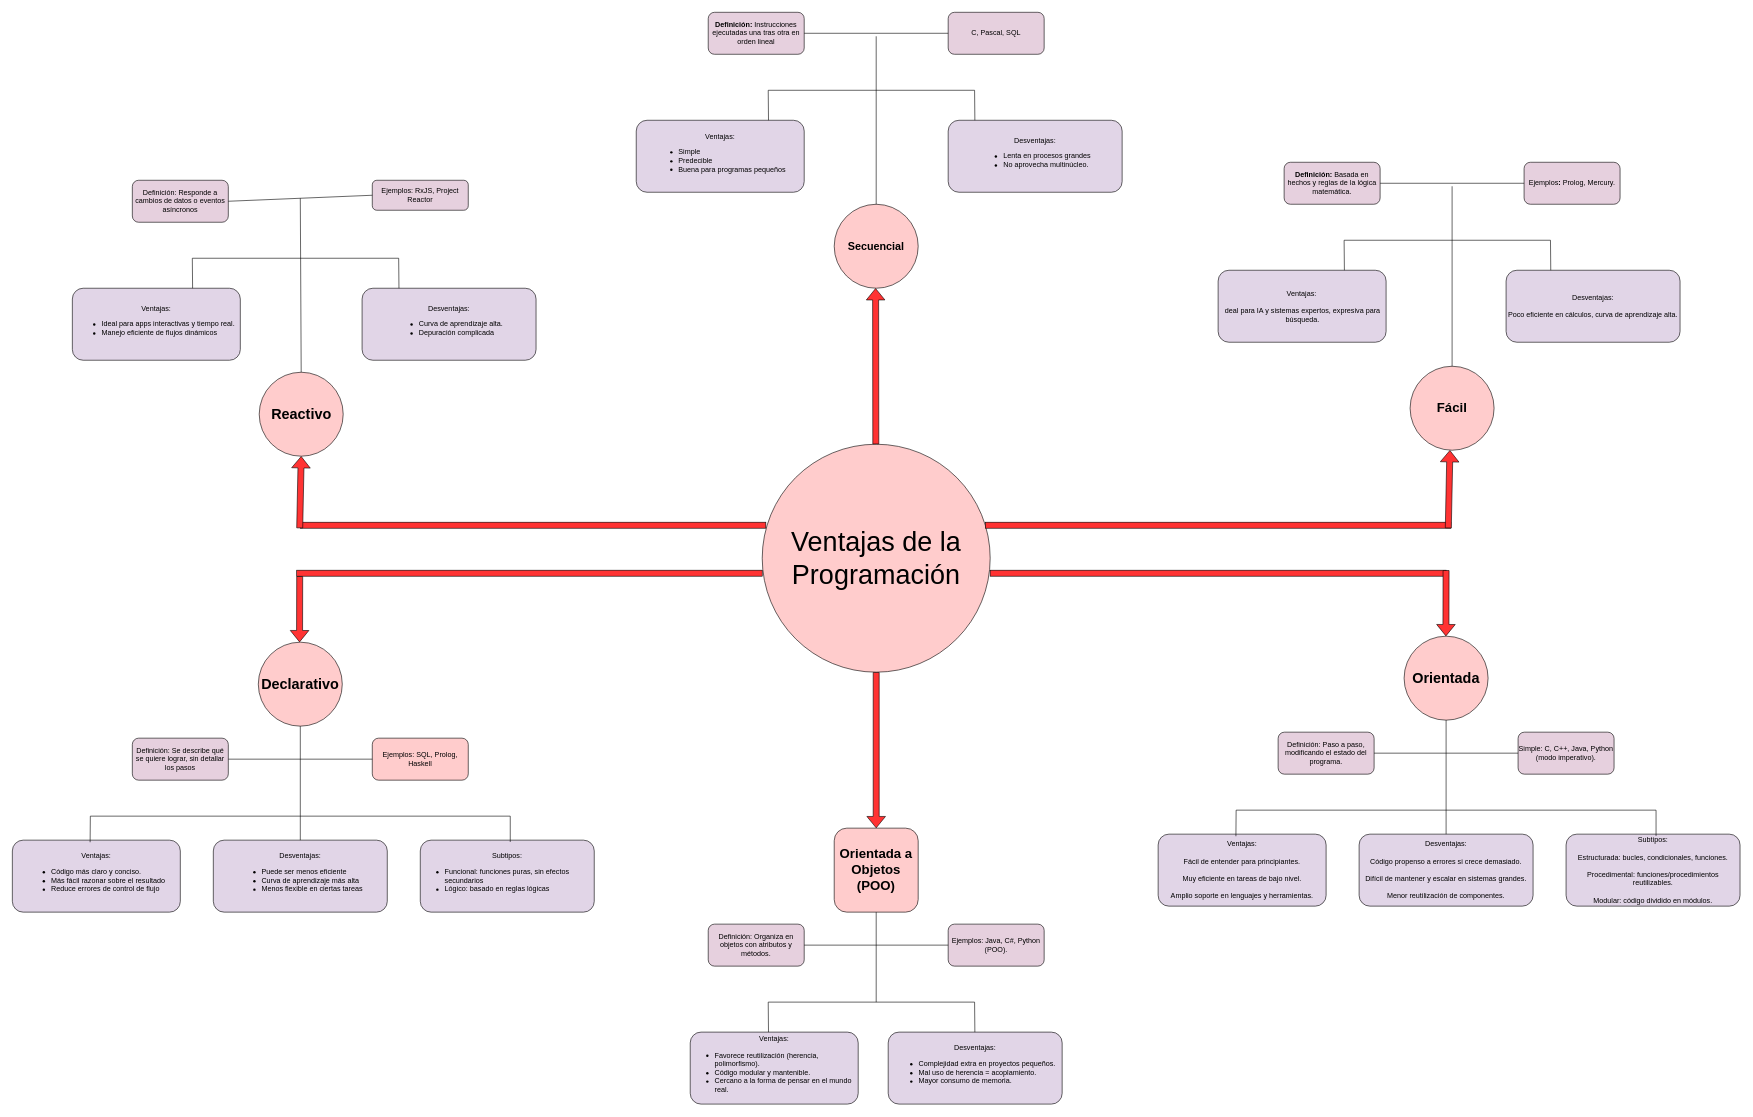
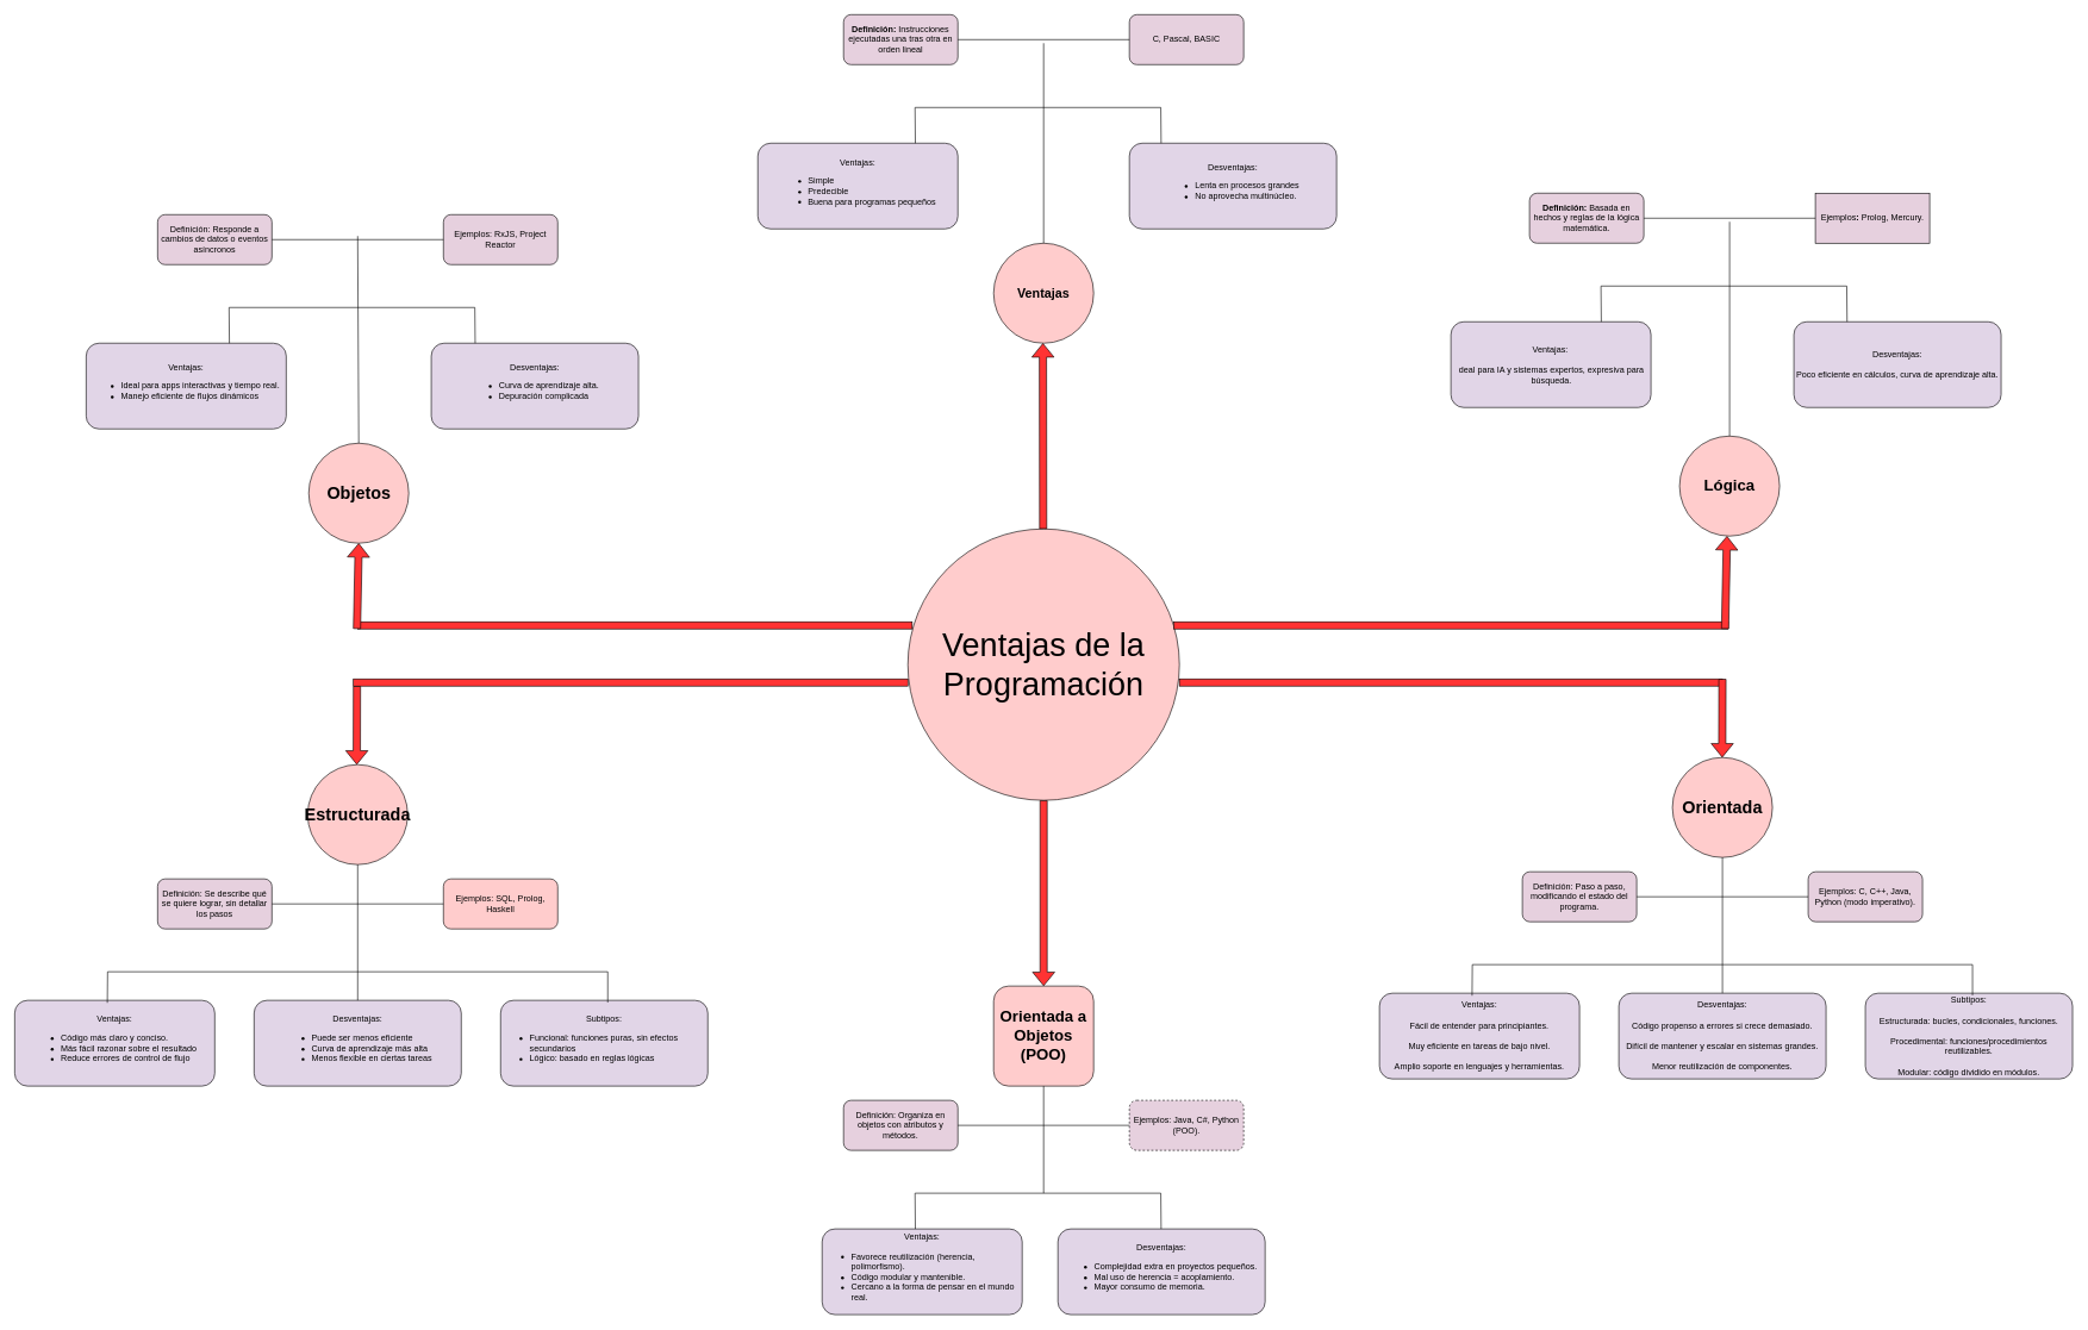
- <mxCell id="56" value="C, Pascal, SQL" style="rounded=1;whiteSpace=wrap;html=1;fillColor=#E6D0DE;" parent="1" vertex="1"><mxGeometry x="1580" y="20" width="160" height="70" as="geometry" /></mxCell>
+ <mxCell id="56" value="C, Pascal, BASIC" style="rounded=1;whiteSpace=wrap;html=1;fillColor=#E6D0DE;" parent="1" vertex="1"><mxGeometry x="1580" y="20" width="160" height="70" as="geometry" /></mxCell>
- <mxCell id="47" value="&lt;span data-end=&quot;2838&quot; data-start=&quot;2825&quot;&gt;Ejemplos&lt;/span&gt;&lt;strong data-end=&quot;2838&quot; data-start=&quot;2825&quot;&gt;:&lt;/strong&gt; Prolog, Mercury." style="rounded=1;whiteSpace=wrap;html=1;fillColor=#E6D0DE;" parent="1" vertex="1"><mxGeometry x="2540" y="270" width="160" height="70" as="geometry" /></mxCell>
+ <mxCell id="47" value="&lt;span data-end=&quot;2838&quot; data-start=&quot;2825&quot;&gt;Ejemplos&lt;/span&gt;&lt;strong data-end=&quot;2838&quot; data-start=&quot;2825&quot;&gt;:&lt;/strong&gt; Prolog, Mercury." style="whiteSpace=wrap;html=1;fillColor=#E6D0DE;rounded=0;" parent="1" vertex="1"><mxGeometry x="2540" y="270" width="160" height="70" as="geometry" /></mxCell>
- <mxCell id="38" value="Ejemplos: RxJS, Project Reactor" style="rounded=1;whiteSpace=wrap;html=1;fillColor=#E6D0DE;" parent="1" vertex="1"><mxGeometry x="620" y="300" width="160" height="50" as="geometry" /></mxCell>
+ <mxCell id="38" value="Ejemplos: RxJS, Project Reactor" style="rounded=1;whiteSpace=wrap;html=1;fillColor=#E6D0DE;" parent="1" vertex="1"><mxGeometry x="620" y="300" width="160" height="70" as="geometry" /></mxCell>
- <mxCell id="55" value="&lt;font style=&quot;&quot;&gt;&lt;b style=&quot;font-size: 18px;&quot;&gt;Secuencial&lt;/b&gt;&lt;/font&gt;" style="ellipse;whiteSpace=wrap;html=1;aspect=fixed;fillColor=#FFCCCC;" parent="1" vertex="1"><mxGeometry x="1390" y="340" width="140" height="140" as="geometry" /></mxCell>
+ <mxCell id="55" value="&lt;font style=&quot;&quot;&gt;&lt;b style=&quot;font-size: 18px;&quot;&gt;Ventajas&lt;/b&gt;&lt;/font&gt;" style="ellipse;whiteSpace=wrap;html=1;aspect=fixed;fillColor=#FFCCCC;" parent="1" vertex="1"><mxGeometry x="1390" y="340" width="140" height="140" as="geometry" /></mxCell>
- <mxCell id="46" value="&lt;span style=&quot;font-size: 22px;&quot;&gt;&lt;b&gt;Fácil&lt;/b&gt;&lt;/span&gt;" style="ellipse;whiteSpace=wrap;html=1;aspect=fixed;fillColor=#FFCCCC;" parent="1" vertex="1"><mxGeometry x="2350" y="610" width="140" height="140" as="geometry" /></mxCell>
+ <mxCell id="46" value="&lt;span style=&quot;font-size: 22px;&quot;&gt;&lt;b&gt;Lógica&lt;/b&gt;&lt;/span&gt;" style="ellipse;whiteSpace=wrap;html=1;aspect=fixed;fillColor=#FFCCCC;" parent="1" vertex="1"><mxGeometry x="2350" y="610" width="140" height="140" as="geometry" /></mxCell>
- <mxCell id="37" value="&lt;font style=&quot;font-size: 24px;&quot;&gt;&lt;b&gt;Reactivo&lt;/b&gt;&lt;/font&gt;" style="ellipse;whiteSpace=wrap;html=1;aspect=fixed;fillColor=#FFCCCC;" parent="1" vertex="1"><mxGeometry x="431.5" y="620" width="140" height="140" as="geometry" /></mxCell>
+ <mxCell id="37" value="&lt;font style=&quot;font-size: 24px;&quot;&gt;&lt;b&gt;Objetos&lt;/b&gt;&lt;/font&gt;" style="ellipse;whiteSpace=wrap;html=1;aspect=fixed;fillColor=#FFCCCC;" parent="1" vertex="1"><mxGeometry x="431.5" y="620" width="140" height="140" as="geometry" /></mxCell>
- <mxCell id="17" value="&lt;font style=&quot;font-size: 24px;&quot;&gt;&lt;b&gt;Declarativo&lt;/b&gt;&lt;/font&gt;" style="ellipse;whiteSpace=wrap;html=1;aspect=fixed;fillColor=#FFCCCC;" parent="1" vertex="1"><mxGeometry x="430" y="1070" width="140" height="140" as="geometry" /></mxCell>
+ <mxCell id="17" value="&lt;font style=&quot;font-size: 24px;&quot;&gt;&lt;b&gt;Estructurada&lt;/b&gt;&lt;/font&gt;" style="ellipse;whiteSpace=wrap;html=1;aspect=fixed;fillColor=#FFCCCC;" parent="1" vertex="1"><mxGeometry x="430" y="1070" width="140" height="140" as="geometry" /></mxCell>
- <mxCell id="8" value="Simple: C, C++, Java, Python (modo imperativo)." style="rounded=1;whiteSpace=wrap;html=1;fillColor=#E6D0DE;" parent="1" vertex="1"><mxGeometry x="2530" y="1220" width="160" height="70" as="geometry" /></mxCell>
+ <mxCell id="8" value="Ejemplos: C, C++, Java, Python (modo imperativo)." style="rounded=1;whiteSpace=wrap;html=1;fillColor=#E6D0DE;" parent="1" vertex="1"><mxGeometry x="2530" y="1220" width="160" height="70" as="geometry" /></mxCell>
- <mxCell id="29" value="Ejemplos: Java, C#, Python (POO)." style="rounded=1;whiteSpace=wrap;html=1;fillColor=#E6D0DE;" parent="1" vertex="1"><mxGeometry x="1580" y="1540" width="160" height="70" as="geometry" /></mxCell>
+ <mxCell id="29" value="Ejemplos: Java, C#, Python (POO)." style="rounded=1;whiteSpace=wrap;html=1;fillColor=#E6D0DE;dashed=1;" parent="1" vertex="1"><mxGeometry x="1580" y="1540" width="160" height="70" as="geometry" /></mxCell>
